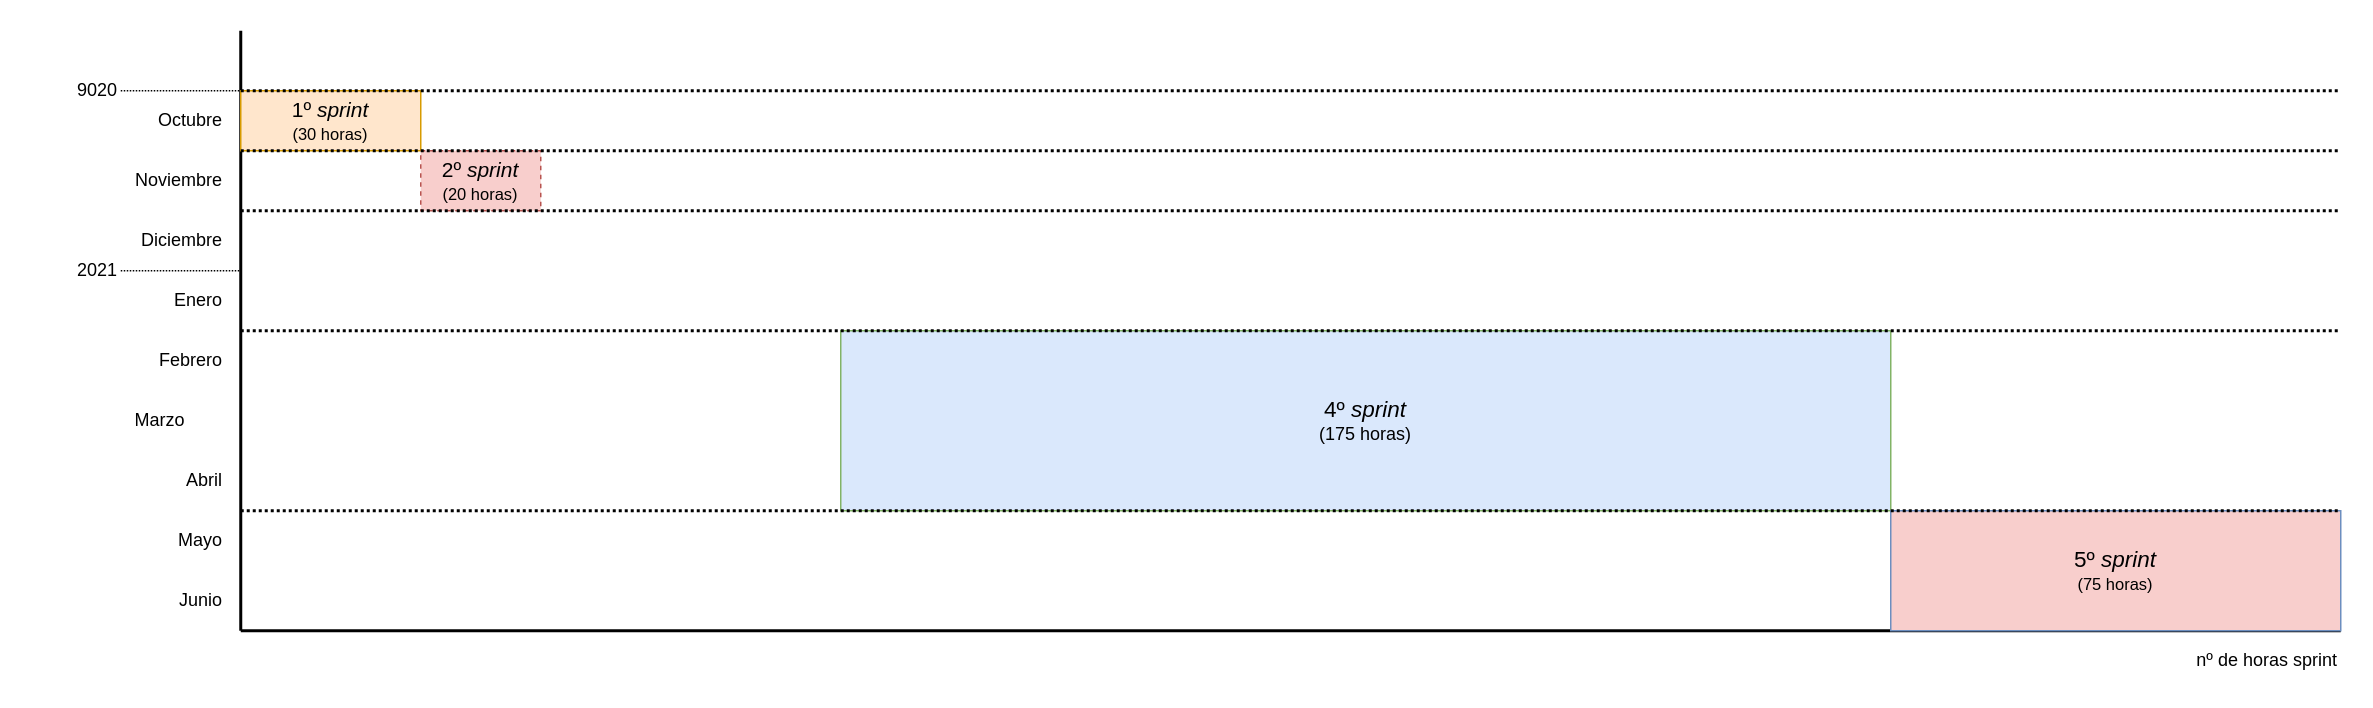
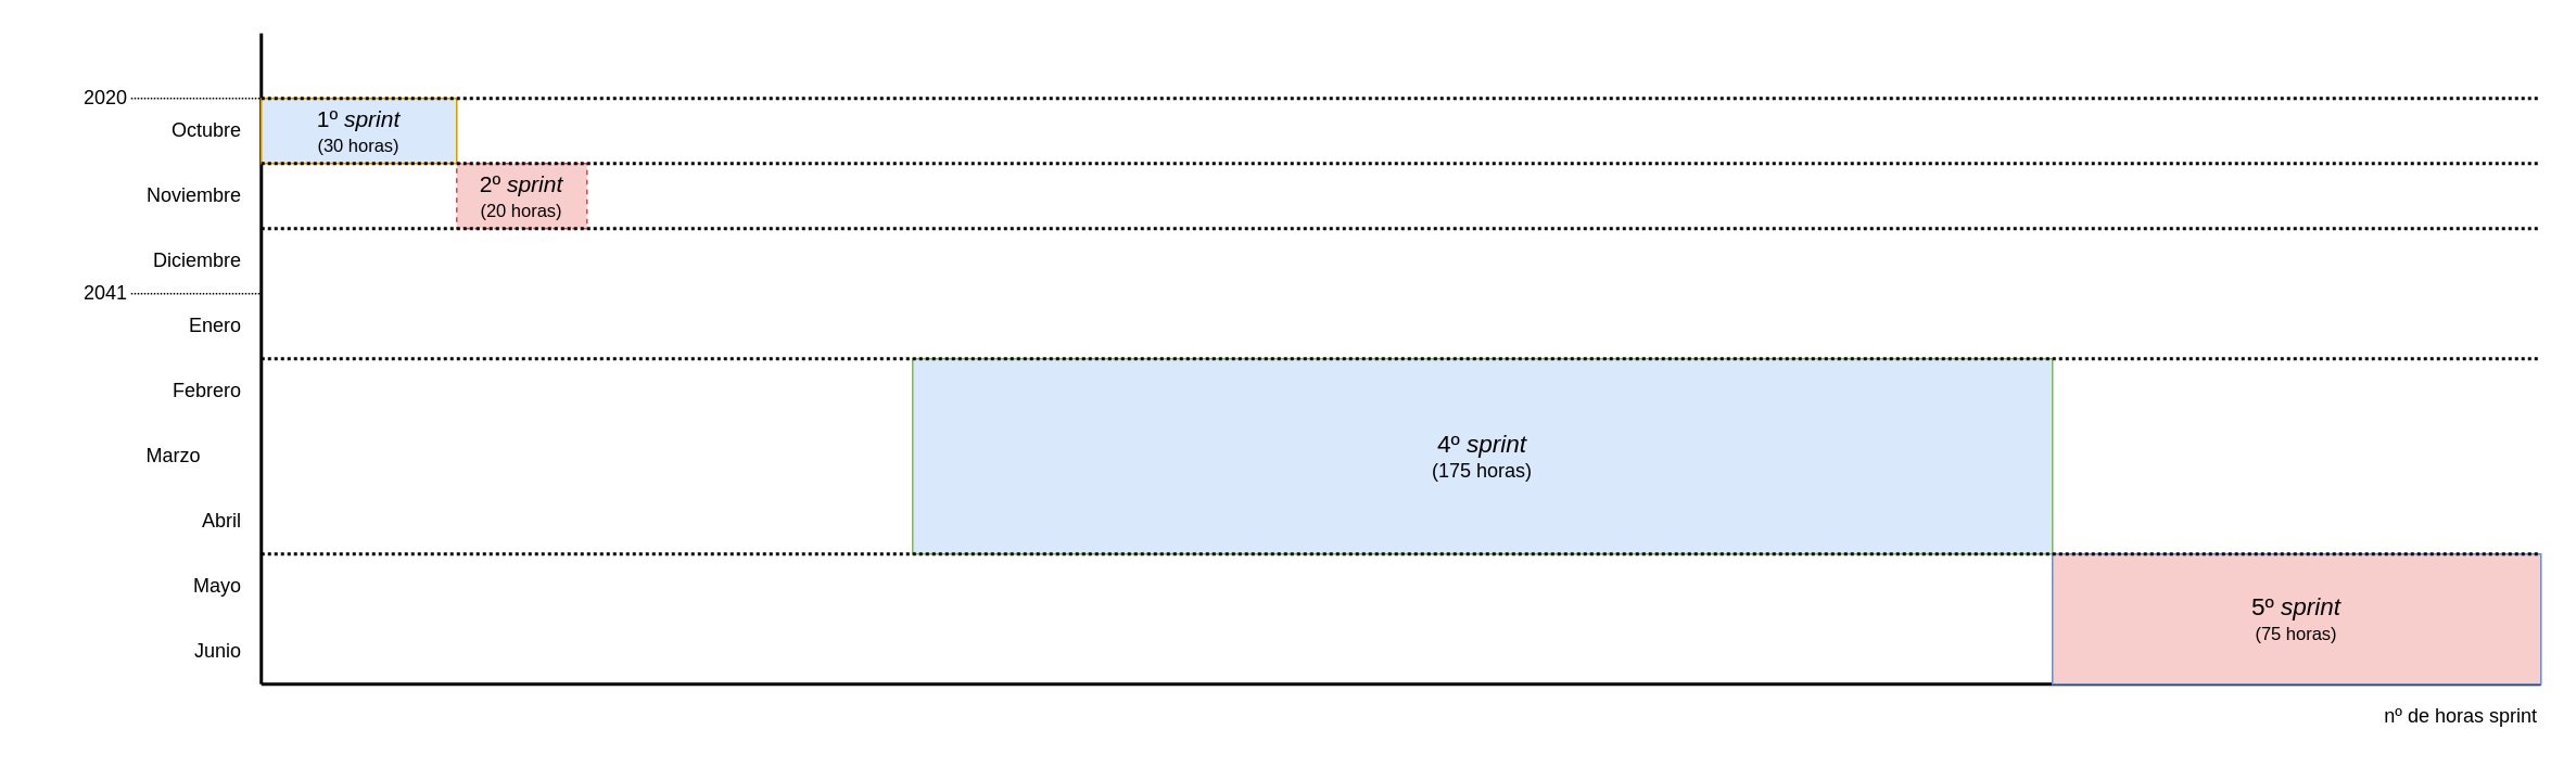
- <mxCell id="21" value="9020" style="text;html=1;strokeColor=none;fillColor=none;align=right;verticalAlign=middle;whiteSpace=wrap;rounded=0;imageAlign=right;sketch=0;" parent="1" vertex="1"><mxGeometry x="20" y="50" width="60" height="20" as="geometry" /></mxCell>
+ <mxCell id="21" value="2020" style="text;html=1;strokeColor=none;fillColor=none;align=right;verticalAlign=middle;whiteSpace=wrap;rounded=0;imageAlign=right;sketch=0;" parent="1" vertex="1"><mxGeometry x="20" y="50" width="60" height="20" as="geometry" /></mxCell>
- <mxCell id="14" value="&lt;font style=&quot;font-size: 14px&quot;&gt;1º &lt;i&gt;sprint&lt;/i&gt;&lt;/font&gt;&lt;br&gt;&lt;font style=&quot;font-size: 11px&quot;&gt;(30 horas)&lt;/font&gt;" style="rounded=0;whiteSpace=wrap;html=1;sketch=0;align=center;fillColor=#ffe6cc;strokeColor=#d79b00;" parent="1" vertex="1"><mxGeometry x="160" y="60" width="120" height="40" as="geometry" /></mxCell>
+ <mxCell id="14" value="&lt;font style=&quot;font-size: 14px&quot;&gt;1º &lt;i&gt;sprint&lt;/i&gt;&lt;/font&gt;&lt;br&gt;&lt;font style=&quot;font-size: 11px&quot;&gt;(30 horas)&lt;/font&gt;" style="rounded=0;whiteSpace=wrap;html=1;sketch=0;align=center;fillColor=#dae8fc;strokeColor=#d79b00;" parent="1" vertex="1"><mxGeometry x="160" y="60" width="120" height="40" as="geometry" /></mxCell>
- <mxCell id="19" value="2021" style="text;html=1;strokeColor=none;fillColor=none;align=right;verticalAlign=middle;whiteSpace=wrap;rounded=0;imageAlign=right;sketch=0;" parent="1" vertex="1"><mxGeometry x="20" y="170" width="60" height="20" as="geometry" /></mxCell>
+ <mxCell id="19" value="2041" style="text;html=1;strokeColor=none;fillColor=none;align=right;verticalAlign=middle;whiteSpace=wrap;rounded=0;imageAlign=right;sketch=0;" parent="1" vertex="1"><mxGeometry x="20" y="170" width="60" height="20" as="geometry" /></mxCell>
